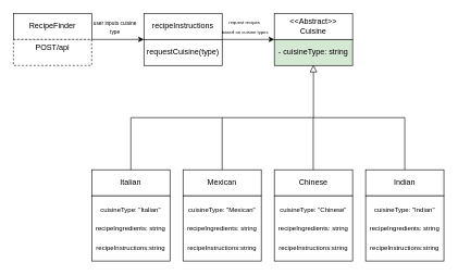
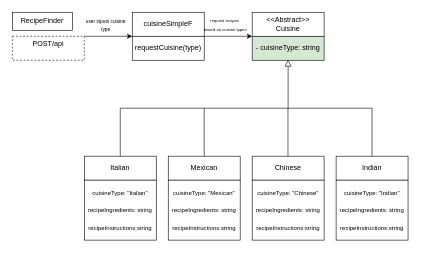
- <mxCell id="2" value="RecipeFinder" style="rounded=0;whiteSpace=wrap;html=1;" vertex="1" parent="1"><mxGeometry x="20" y="20" width="120" height="40" as="geometry" /></mxCell>
+ <mxCell id="2" value="RecipeFinder" style="rounded=0;whiteSpace=wrap;html=1;" vertex="1" parent="1"><mxGeometry x="20" y="20" width="100" height="30" as="geometry" /></mxCell>
- <mxCell id="5" value="recipeInstructions" style="rounded=0;whiteSpace=wrap;html=1;" vertex="1" parent="1"><mxGeometry x="220" y="20" width="120" height="40" as="geometry" /></mxCell>
+ <mxCell id="5" value="cuisineSimpleF" style="rounded=0;whiteSpace=wrap;html=1;" vertex="1" parent="1"><mxGeometry x="220" y="20" width="120" height="40" as="geometry" /></mxCell>
